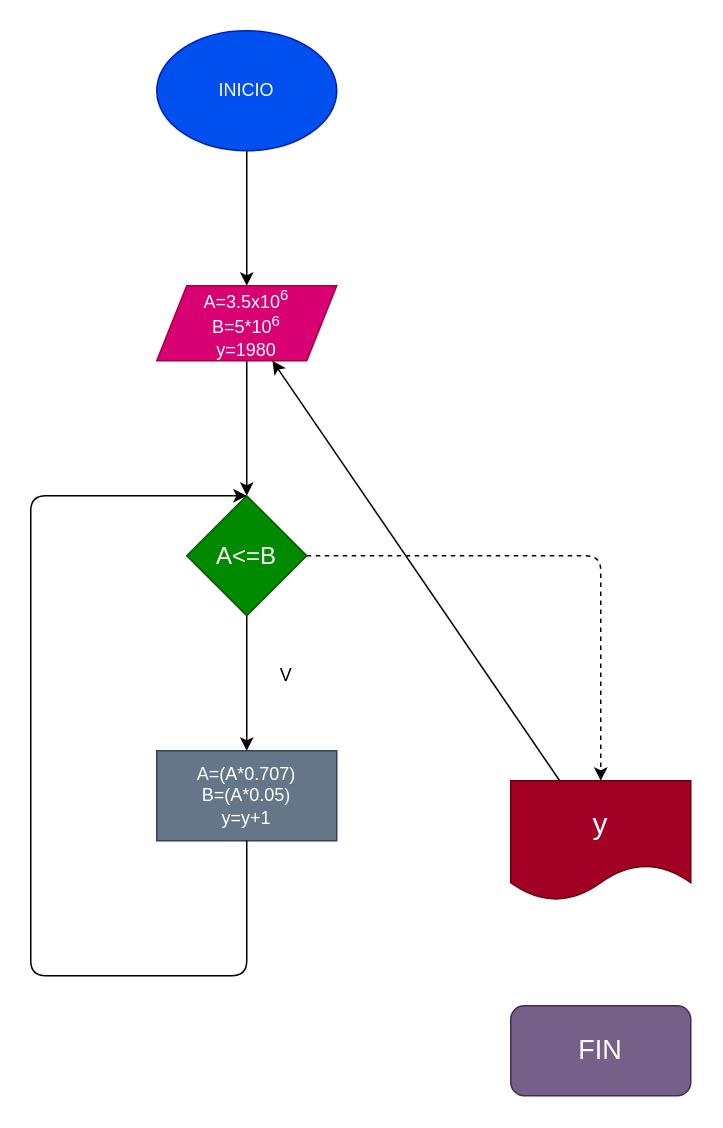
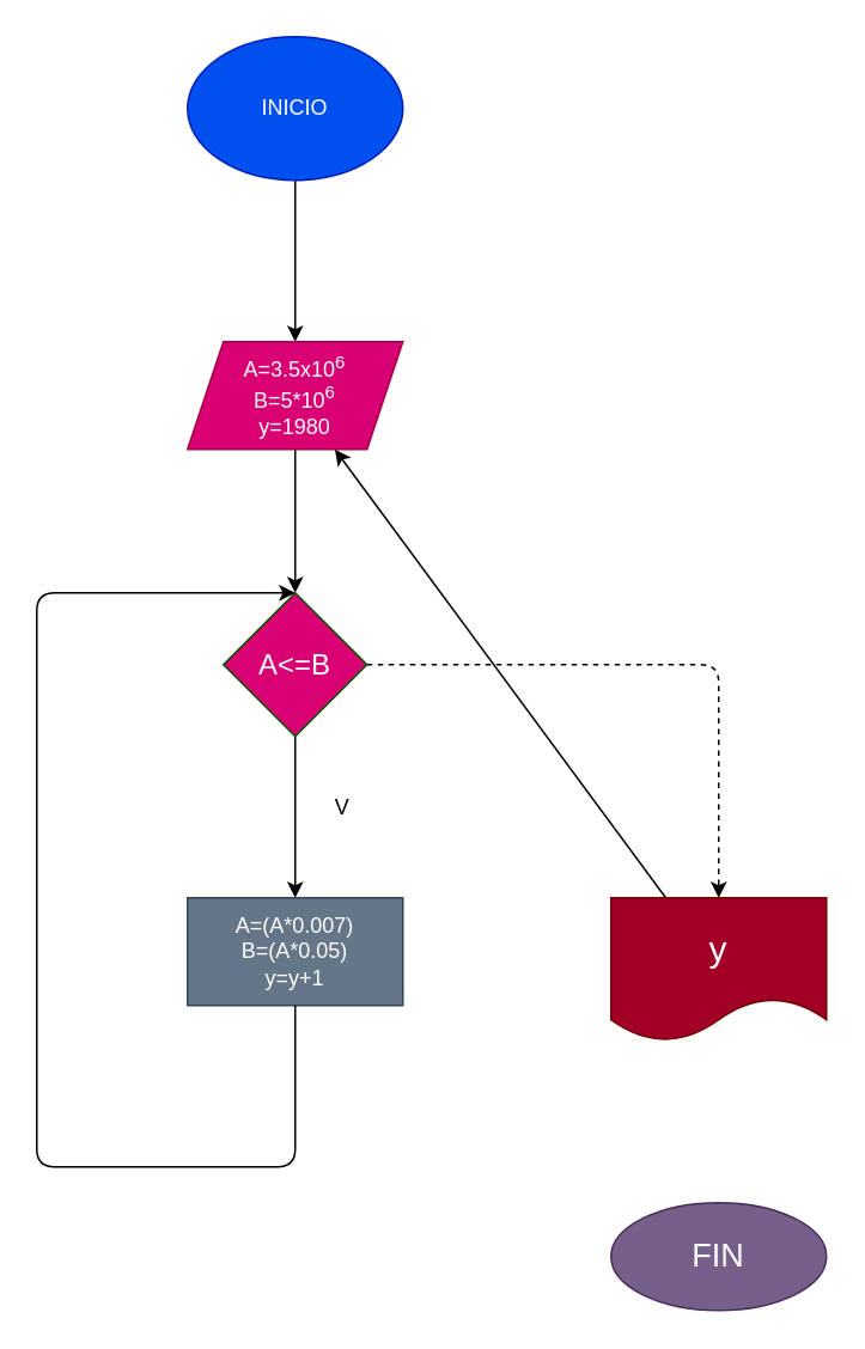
- <mxCell id="5" value="A=3.5x10&lt;sup&gt;6&lt;/sup&gt;&lt;br&gt;B=5*10&lt;sup&gt;6&lt;/sup&gt;&lt;br&gt;y=1980" style="shape=parallelogram;perimeter=parallelogramPerimeter;whiteSpace=wrap;html=1;fixedSize=1;fillColor=#d80073;fontColor=#ffffff;strokeColor=#A50040;" vertex="1" parent="1"><mxGeometry x="104" y="190" width="120" height="50" as="geometry" /></mxCell>
+ <mxCell id="5" value="A=3.5x10&lt;sup&gt;6&lt;/sup&gt;&lt;br&gt;B=5*10&lt;sup&gt;6&lt;/sup&gt;&lt;br&gt;y=1980" style="shape=parallelogram;perimeter=parallelogramPerimeter;whiteSpace=wrap;html=1;fixedSize=1;fillColor=#d80073;fontColor=#ffffff;strokeColor=#A50040;" vertex="1" parent="1"><mxGeometry x="104" y="190" width="120" height="60" as="geometry" /></mxCell>
- <mxCell id="8" value="&lt;font style=&quot;font-size: 16px&quot;&gt;A&amp;lt;=B&lt;/font&gt;" style="rhombus;whiteSpace=wrap;html=1;fillColor=#008a00;fontColor=#ffffff;strokeColor=#005700;" vertex="1" parent="1"><mxGeometry x="124" y="330" width="80" height="80" as="geometry" /></mxCell>
+ <mxCell id="8" value="&lt;font style=&quot;font-size: 16px&quot;&gt;A&amp;lt;=B&lt;/font&gt;" style="rhombus;whiteSpace=wrap;html=1;fillColor=#d80073;fontColor=#ffffff;strokeColor=#005700;" vertex="1" parent="1"><mxGeometry x="124" y="330" width="80" height="80" as="geometry" /></mxCell>
- <mxCell id="9" value="A=(A*0.707)&lt;br&gt;B=(A*0.05)&lt;br&gt;y=y+1" style="whiteSpace=wrap;html=1;fillColor=#647687;fontColor=#ffffff;strokeColor=#314354;" vertex="1" parent="1"><mxGeometry x="104" y="500" width="120" height="60" as="geometry" /></mxCell>
+ <mxCell id="9" value="A=(A*0.007)&lt;br&gt;B=(A*0.05)&lt;br&gt;y=y+1" style="whiteSpace=wrap;html=1;fillColor=#647687;fontColor=#ffffff;strokeColor=#314354;" vertex="1" parent="1"><mxGeometry x="104" y="500" width="120" height="60" as="geometry" /></mxCell>
- <mxCell id="11" value="&lt;font style=&quot;font-size: 20px&quot;&gt;y&lt;/font&gt;" style="shape=document;whiteSpace=wrap;html=1;boundedLbl=1;fillColor=#a20025;fontColor=#ffffff;strokeColor=#6F0000;" vertex="1" parent="1"><mxGeometry x="340" y="520" width="120" height="80" as="geometry" /></mxCell>
+ <mxCell id="11" value="&lt;font style=&quot;font-size: 20px&quot;&gt;y&lt;/font&gt;" style="shape=document;whiteSpace=wrap;html=1;boundedLbl=1;fillColor=#a20025;fontColor=#ffffff;strokeColor=#6F0000;" vertex="1" parent="1"><mxGeometry x="340" y="500" width="120" height="80" as="geometry" /></mxCell>
- <mxCell id="12" value="&lt;font style=&quot;font-size: 18px&quot;&gt;FIN&lt;/font&gt;" style="whiteSpace=wrap;html=1;fillColor=#76608a;fontColor=#ffffff;strokeColor=#432D57;rounded=1;" vertex="1" parent="1"><mxGeometry x="340" y="670" width="120" height="60" as="geometry" /></mxCell>
+ <mxCell id="12" value="&lt;font style=&quot;font-size: 18px&quot;&gt;FIN&lt;/font&gt;" style="ellipse;whiteSpace=wrap;html=1;fillColor=#76608a;fontColor=#ffffff;strokeColor=#432D57;" vertex="1" parent="1"><mxGeometry x="340" y="670" width="120" height="60" as="geometry" /></mxCell>
